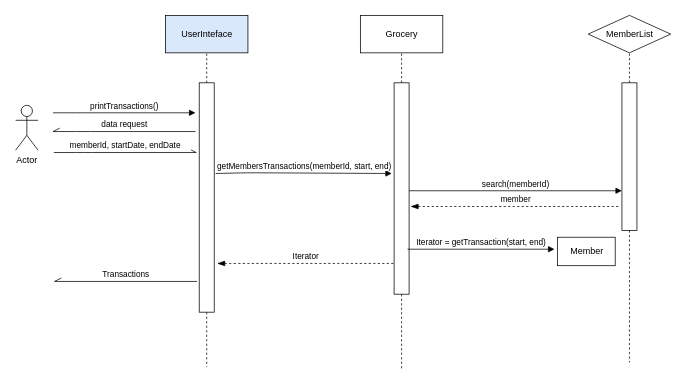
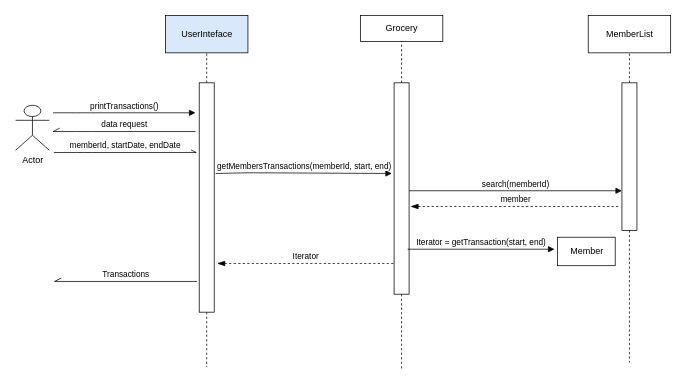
- <mxCell id="12" value="Grocery" style="html=1;" parent="1" vertex="1"><mxGeometry x="480" y="20" width="110" height="50" as="geometry" /></mxCell>
+ <mxCell id="12" value="Grocery" style="html=1;" parent="1" vertex="1"><mxGeometry x="480" y="20" width="110" height="35" as="geometry" /></mxCell>
- <mxCell id="19" value="MemberList" style="rhombus;html=1;" parent="1" vertex="1"><mxGeometry x="784" y="20" width="110" height="50" as="geometry" /></mxCell>
+ <mxCell id="19" value="MemberList" style="html=1;" parent="1" vertex="1"><mxGeometry x="784" y="20" width="110" height="50" as="geometry" /></mxCell>
- <mxCell id="14" value="Actor" style="shape=umlActor;verticalLabelPosition=bottom;verticalAlign=top;html=1;" parent="1" vertex="1"><mxGeometry x="20" y="140" width="30" height="60" as="geometry" /></mxCell>
+ <mxCell id="14" value="Actor" style="shape=umlActor;verticalLabelPosition=bottom;verticalAlign=top;html=1;" parent="1" vertex="1"><mxGeometry x="20" y="140" width="45" height="60" as="geometry" /></mxCell>
